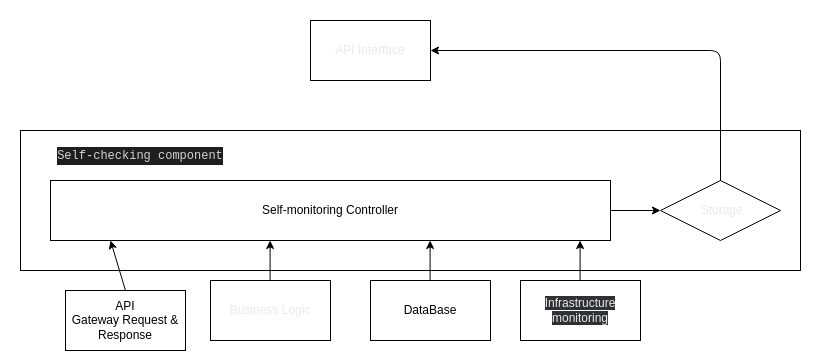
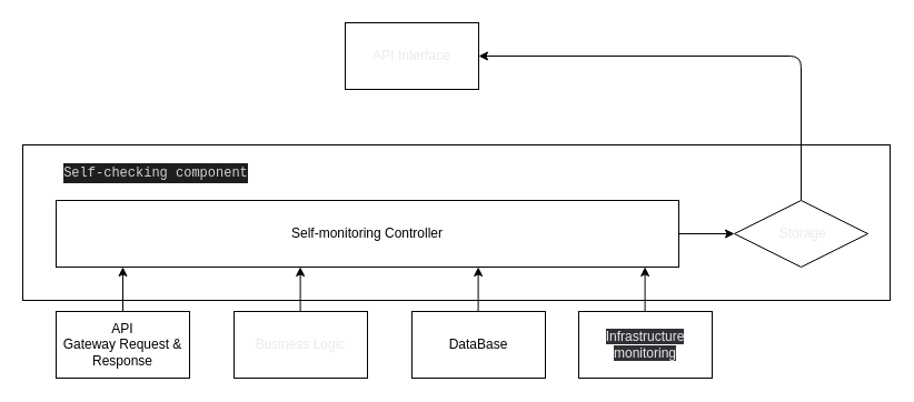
- <mxCell id="4" value="API Gateway&amp;nbsp;Request &amp;amp; Response" style="rounded=0;whiteSpace=wrap;html=1;" parent="1" vertex="1"><mxGeometry x="65" y="290" width="120" height="60" as="geometry" /></mxCell>
+ <mxCell id="4" value="API Gateway&amp;nbsp;Request &amp;amp; Response" style="rounded=0;whiteSpace=wrap;html=1;" parent="1" vertex="1"><mxGeometry x="50" y="280" width="120" height="60" as="geometry" /></mxCell>
